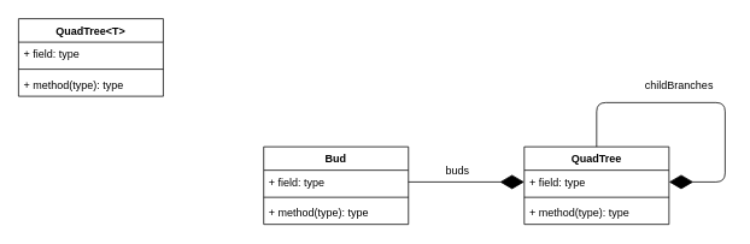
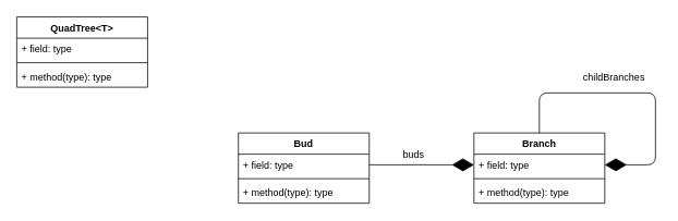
- <mxCell id="6" value="QuadTree" style="swimlane;fontStyle=1;align=center;verticalAlign=top;childLayout=stackLayout;horizontal=1;startSize=26;horizontalStack=0;resizeParent=1;resizeParentMax=0;resizeLast=0;collapsible=1;marginBottom=0;" vertex="1" parent="1"><mxGeometry x="579" y="162" width="160" height="86" as="geometry" /></mxCell>
+ <mxCell id="6" value="Branch" style="swimlane;fontStyle=1;align=center;verticalAlign=top;childLayout=stackLayout;horizontal=1;startSize=26;horizontalStack=0;resizeParent=1;resizeParentMax=0;resizeLast=0;collapsible=1;marginBottom=0;" vertex="1" parent="1"><mxGeometry x="579" y="162" width="160" height="86" as="geometry" /></mxCell>
